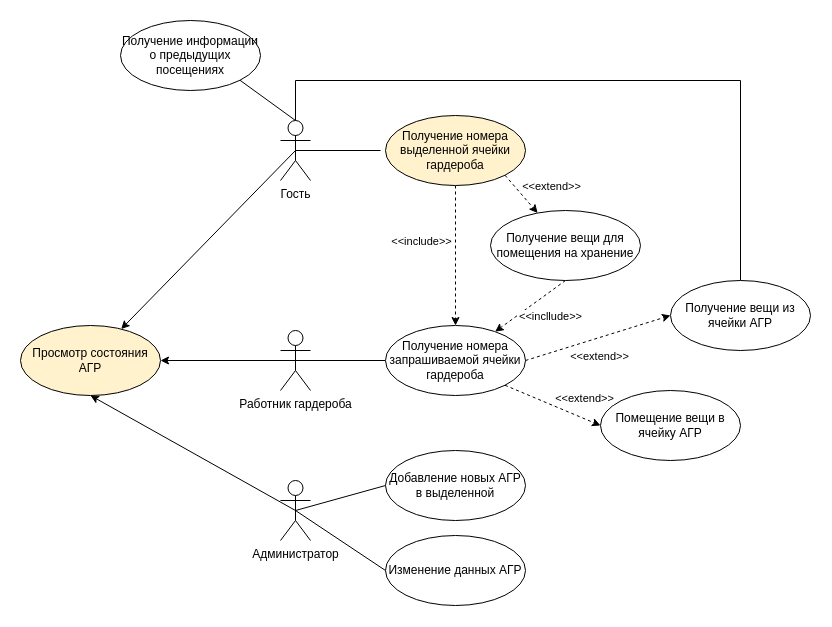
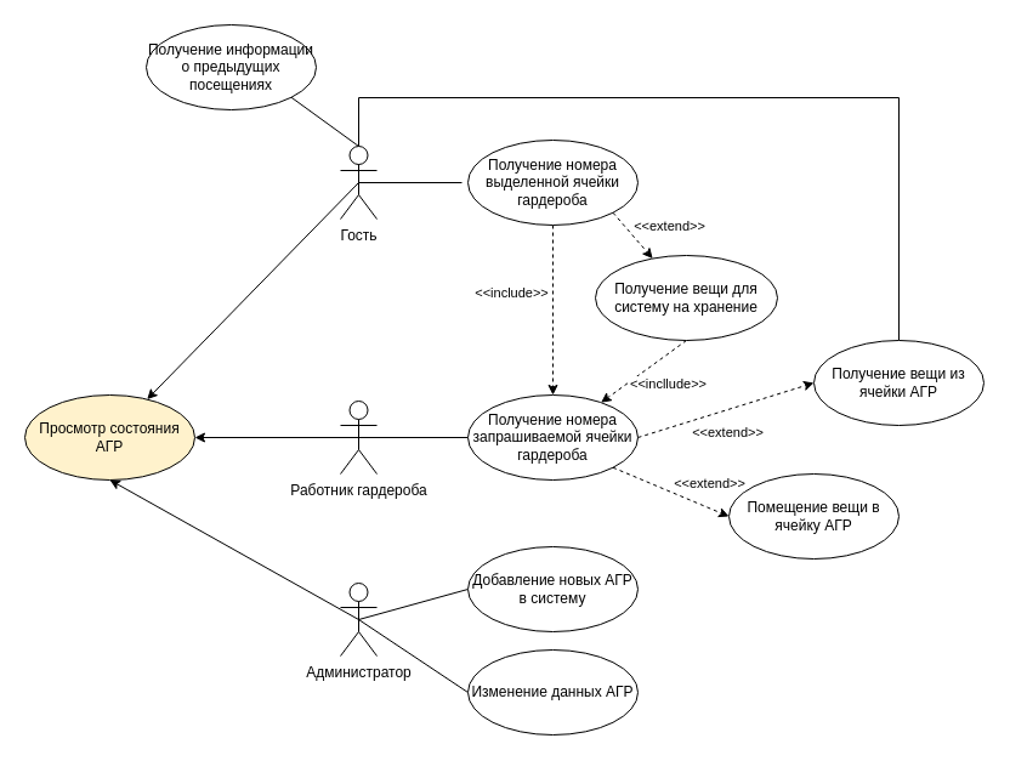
- <mxCell id="20" value="Получение номера выделенной ячейки гардероба" style="ellipse;whiteSpace=wrap;html=1;fillColor=#fff2cc;" vertex="1" parent="1"><mxGeometry x="385" y="115" width="140" height="70" as="geometry" /></mxCell>
+ <mxCell id="20" value="Получение номера выделенной ячейки гардероба" style="ellipse;whiteSpace=wrap;html=1;" vertex="1" parent="1"><mxGeometry x="385" y="115" width="140" height="70" as="geometry" /></mxCell>
- <mxCell id="27" value="Получение вещи для помещения на хранение" style="ellipse;whiteSpace=wrap;html=1;" vertex="1" parent="1"><mxGeometry x="490" y="210" width="150" height="70" as="geometry" /></mxCell>
+ <mxCell id="27" value="Получение вещи для систему на хранение" style="ellipse;whiteSpace=wrap;html=1;" vertex="1" parent="1"><mxGeometry x="490" y="210" width="150" height="70" as="geometry" /></mxCell>
- <mxCell id="14" value="Добавление новых АГР в выделенной" style="ellipse;whiteSpace=wrap;html=1;" vertex="1" parent="1"><mxGeometry x="385" y="450" width="140" height="70" as="geometry" /></mxCell>
+ <mxCell id="14" value="Добавление новых АГР в систему" style="ellipse;whiteSpace=wrap;html=1;" vertex="1" parent="1"><mxGeometry x="385" y="450" width="140" height="70" as="geometry" /></mxCell>
